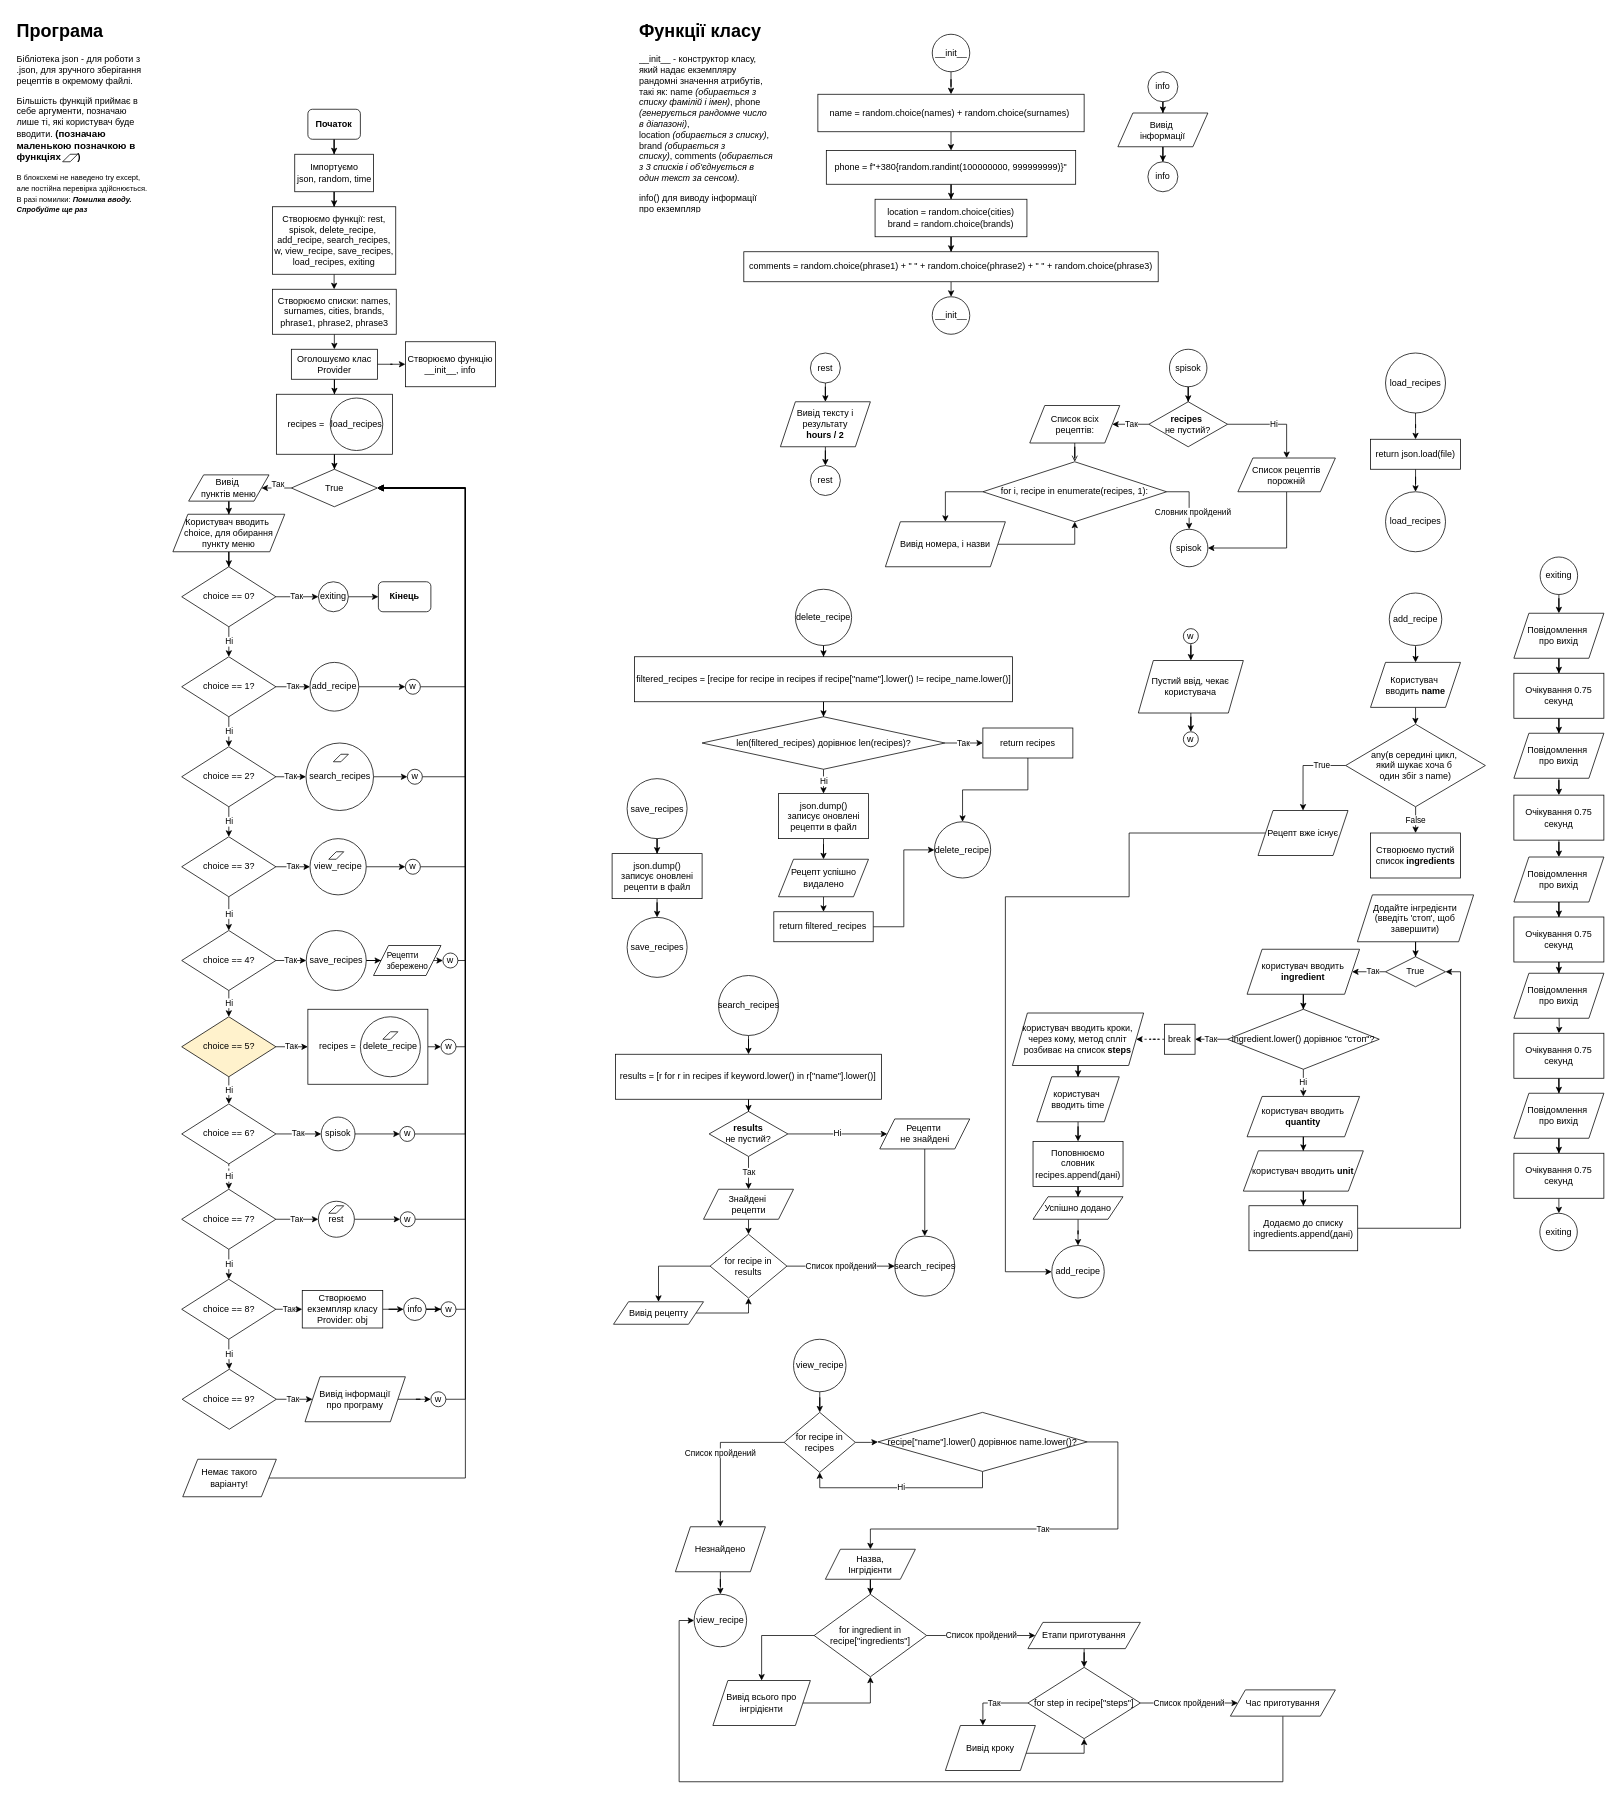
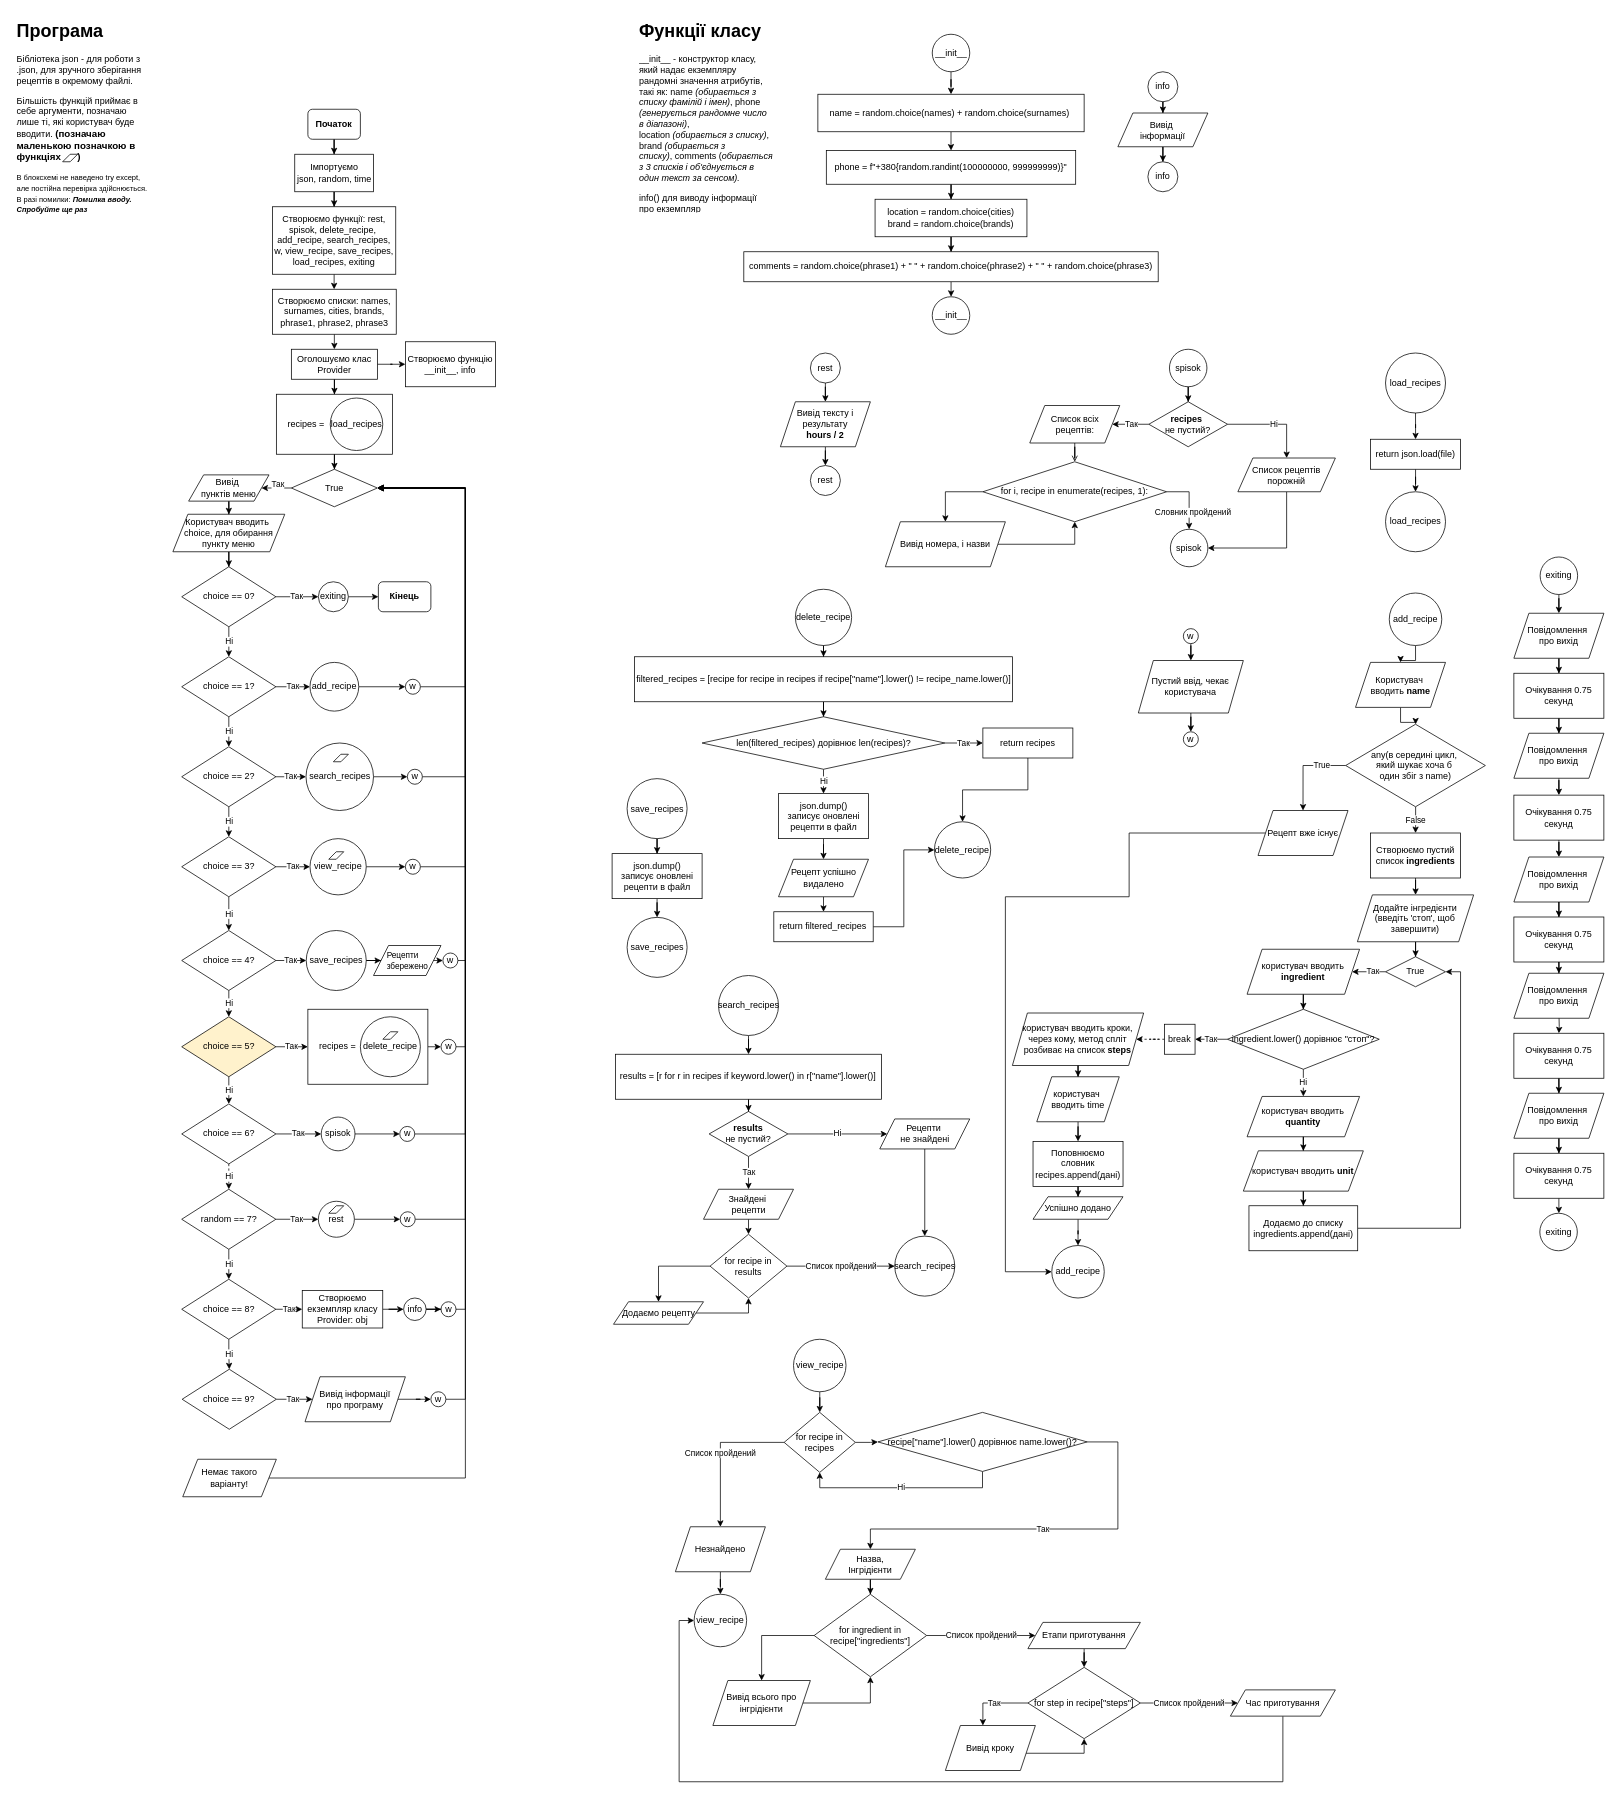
- <mxCell id="160" value="Користувач&amp;nbsp;&lt;div&gt;вводить &lt;b&gt;name&lt;/b&gt;&lt;/div&gt;" style="shape=parallelogram;perimeter=parallelogramPerimeter;whiteSpace=wrap;html=1;fixedSize=1;" vertex="1" parent="1"><mxGeometry x="1826.87" y="882.5" width="120" height="60" as="geometry" /></mxCell>
+ <mxCell id="160" value="Користувач&amp;nbsp;&lt;div&gt;вводить &lt;b&gt;name&lt;/b&gt;&lt;/div&gt;" style="shape=parallelogram;perimeter=parallelogramPerimeter;whiteSpace=wrap;html=1;fixedSize=1;" vertex="1" parent="1"><mxGeometry x="1806.87" y="882.5" width="120" height="60" as="geometry" /></mxCell>
+ <mxCell id="166" value="" style="edgeStyle=orthogonalEdgeStyle;rounded=0;orthogonalLoop=1;jettySize=auto;html=1;" edge="1" parent="1" source="167" target="169"><mxGeometry relative="1" as="geometry" /></mxCell>
- <mxCell id="49" value="choice == 7?" style="rhombus;whiteSpace=wrap;html=1;" vertex="1" parent="1"><mxGeometry x="241.78" y="1585" width="125.61" height="80" as="geometry" /></mxCell>
+ <mxCell id="49" value="random == 7?" style="rhombus;whiteSpace=wrap;html=1;" vertex="1" parent="1"><mxGeometry x="241.78" y="1585" width="125.61" height="80" as="geometry" /></mxCell>
- <mxCell id="207" value="Вивід рецепту" style="shape=parallelogram;perimeter=parallelogramPerimeter;whiteSpace=wrap;html=1;fixedSize=1;" vertex="1" parent="1"><mxGeometry x="817.5" y="1735" width="120" height="30" as="geometry" /></mxCell>
+ <mxCell id="207" value="Додаємо рецепту" style="shape=parallelogram;perimeter=parallelogramPerimeter;whiteSpace=wrap;html=1;fixedSize=1;" vertex="1" parent="1"><mxGeometry x="817.5" y="1735" width="120" height="30" as="geometry" /></mxCell>
